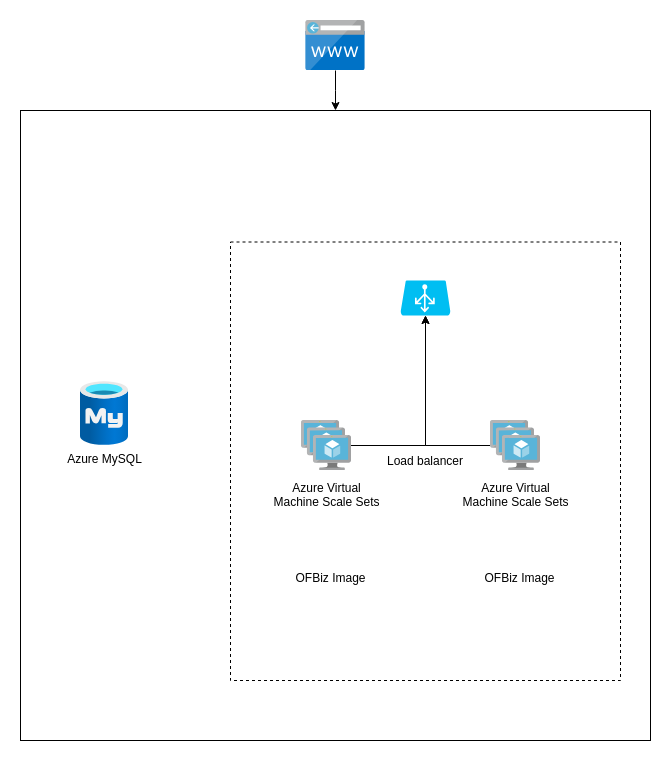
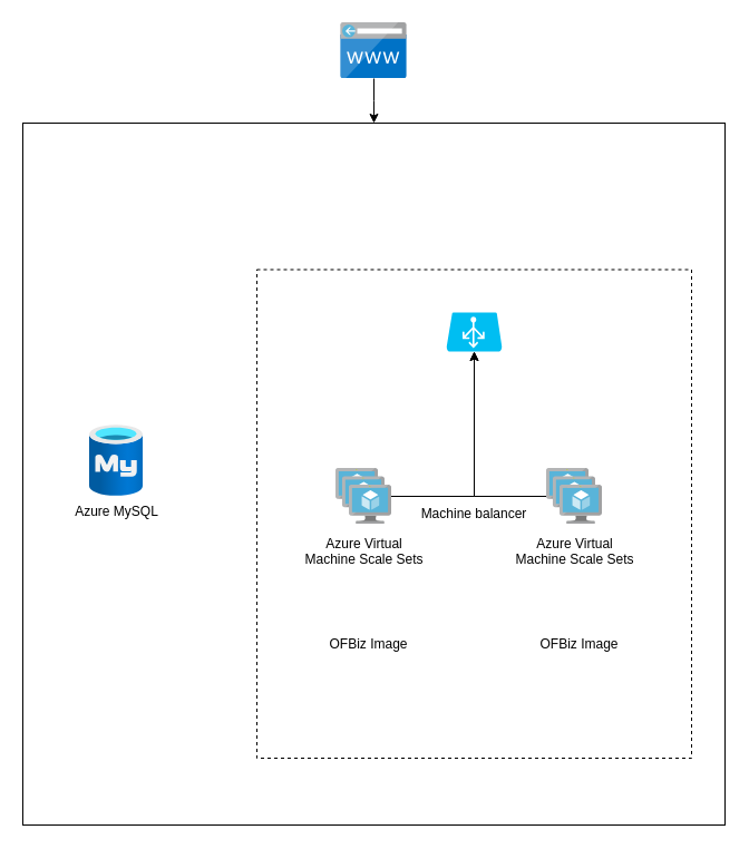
- <mxCell id="11" value="Load balancer" style="rounded=0;whiteSpace=wrap;html=1;dashed=1;fillColor=none;" vertex="1" parent="1"><mxGeometry x="230" y="241.5" width="390" height="438.5" as="geometry" /></mxCell>
+ <mxCell id="11" value="Machine balancer" style="rounded=0;whiteSpace=wrap;html=1;dashed=1;fillColor=none;" vertex="1" parent="1"><mxGeometry x="230" y="241.5" width="390" height="438.5" as="geometry" /></mxCell>
